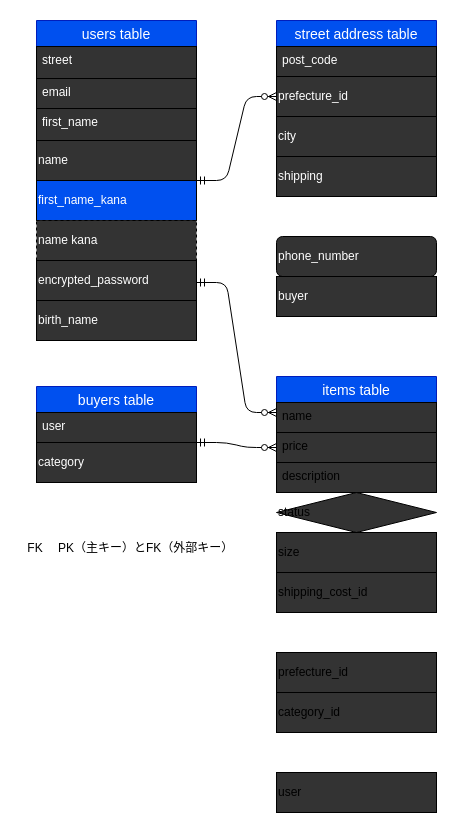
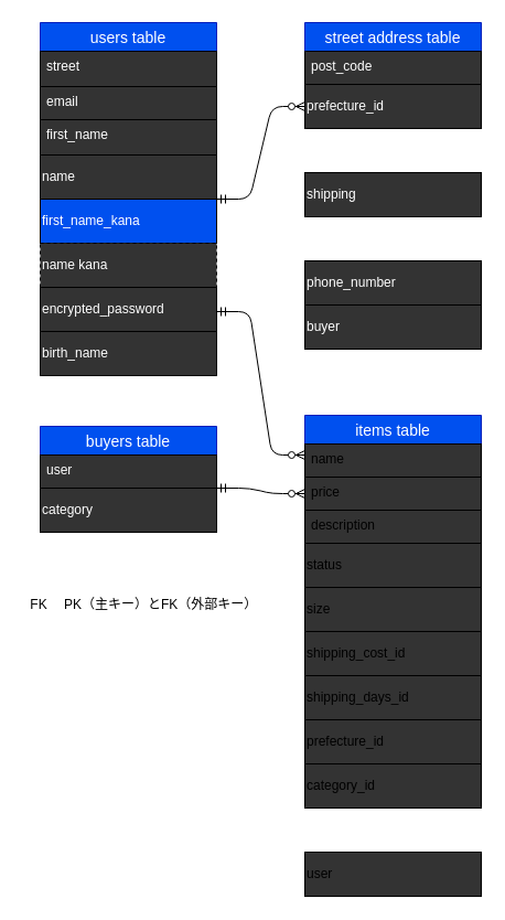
- <mxCell id="14" value="city" style="whiteSpace=wrap;align=left;gradientColor=none;fillColor=#333333;strokeColor=#000000;fontColor=#FFFFFF;" parent="1" vertex="1"><mxGeometry x="276" y="116" width="160" height="40" as="geometry" /></mxCell>
- <mxCell id="16" value="phone_number" style="whiteSpace=wrap;align=left;gradientColor=none;fillColor=#333333;strokeColor=#000000;fontColor=#FFFFFF;rounded=1;" parent="1" vertex="1"><mxGeometry x="276" y="236" width="160" height="40" as="geometry" /></mxCell>
+ <mxCell id="16" value="phone_number" style="whiteSpace=wrap;align=left;gradientColor=none;fillColor=#333333;strokeColor=#000000;fontColor=#FFFFFF;" parent="1" vertex="1"><mxGeometry x="276" y="236" width="160" height="40" as="geometry" /></mxCell>
- <mxCell id="22" value="status" style="rhombus;whiteSpace=wrap;align=left;gradientColor=none;fillColor=#333333;strokeColor=#000000;" parent="1" vertex="1"><mxGeometry x="276" y="492" width="160" height="40" as="geometry" /></mxCell>
+ <mxCell id="22" value="status" style="whiteSpace=wrap;align=left;gradientColor=none;fillColor=#333333;strokeColor=#000000;" parent="1" vertex="1"><mxGeometry x="276" y="492" width="160" height="40" as="geometry" /></mxCell>
+ <mxCell id="25" value="shipping_days_id" style="whiteSpace=wrap;align=left;gradientColor=none;fillColor=#333333;strokeColor=#000000;" parent="1" vertex="1"><mxGeometry x="276" y="612" width="160" height="40" as="geometry" /></mxCell>
